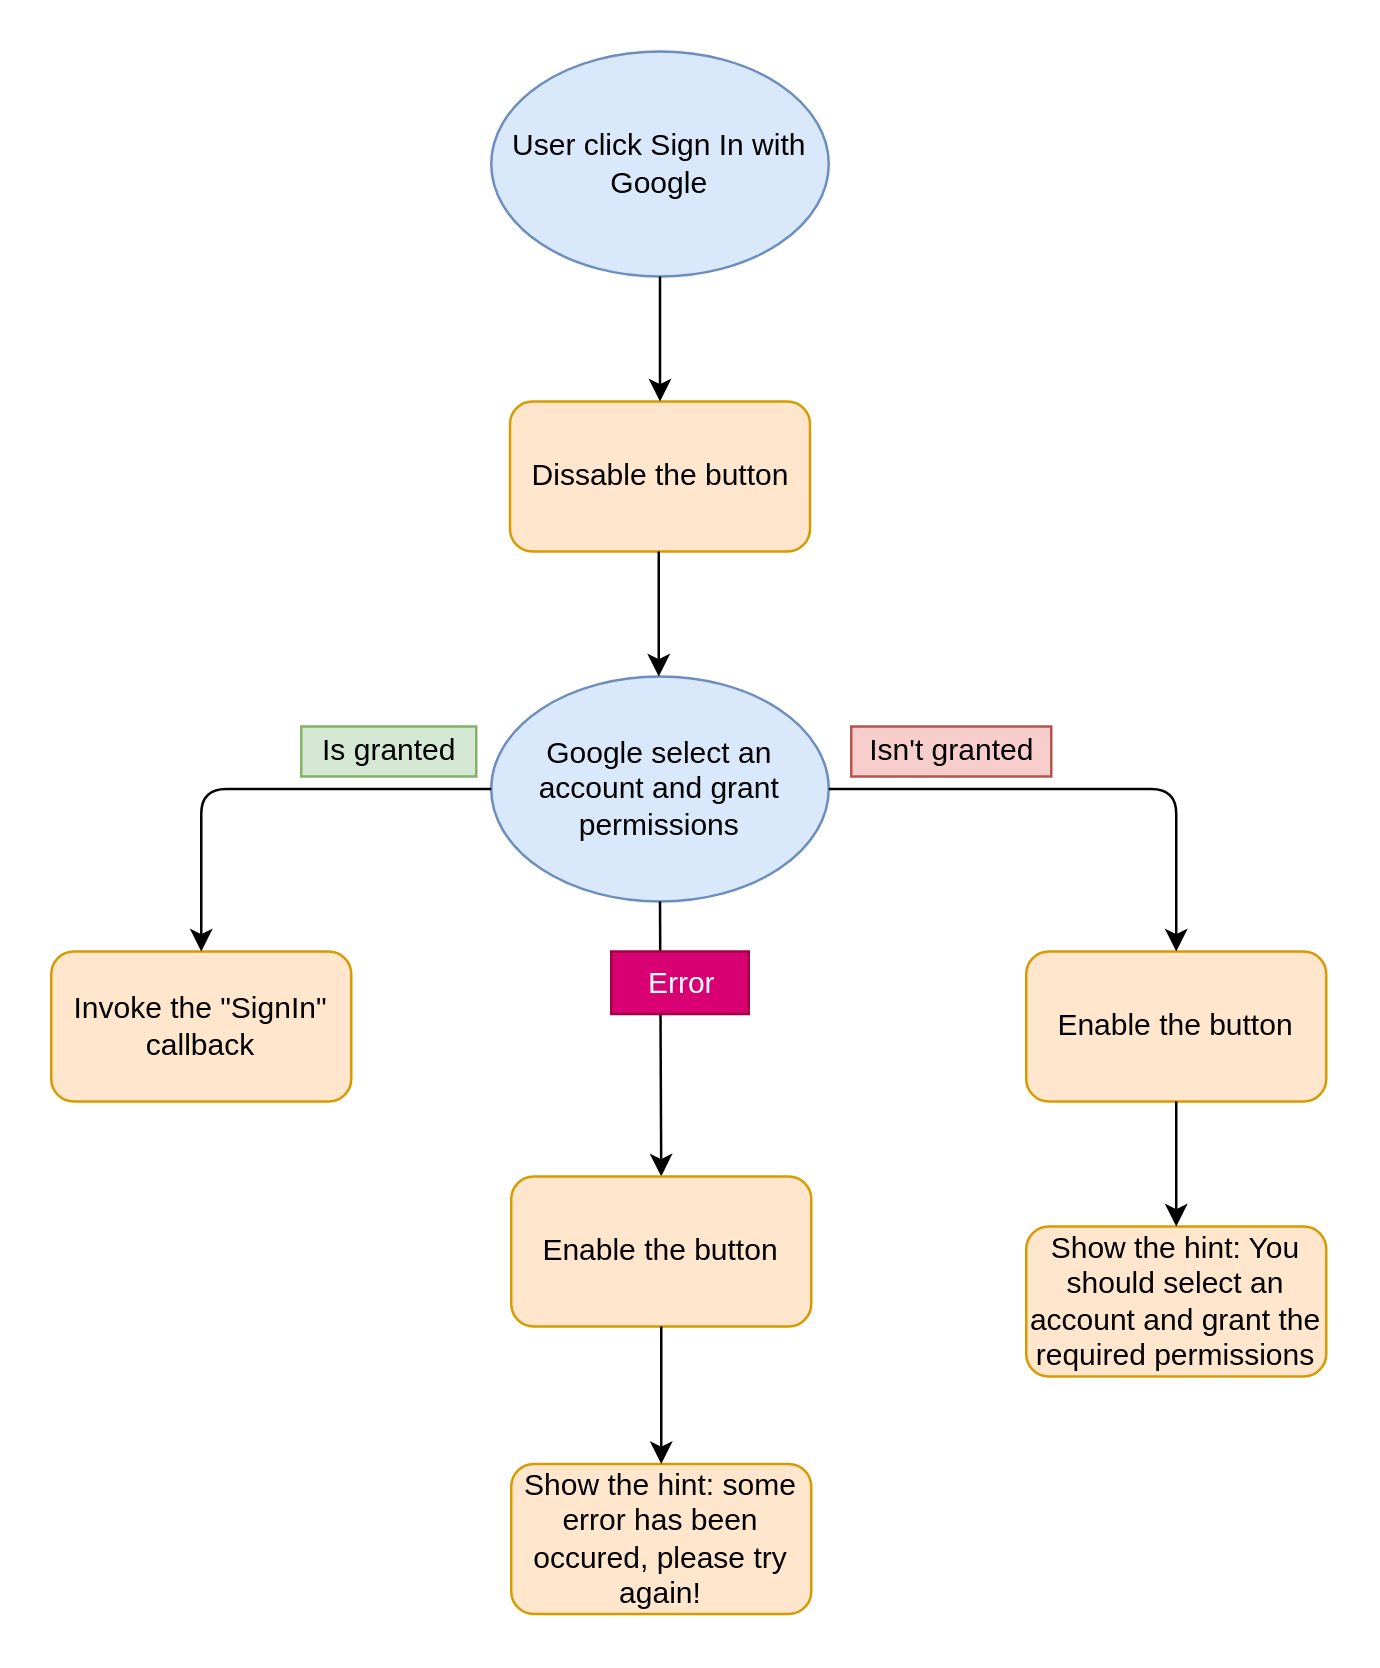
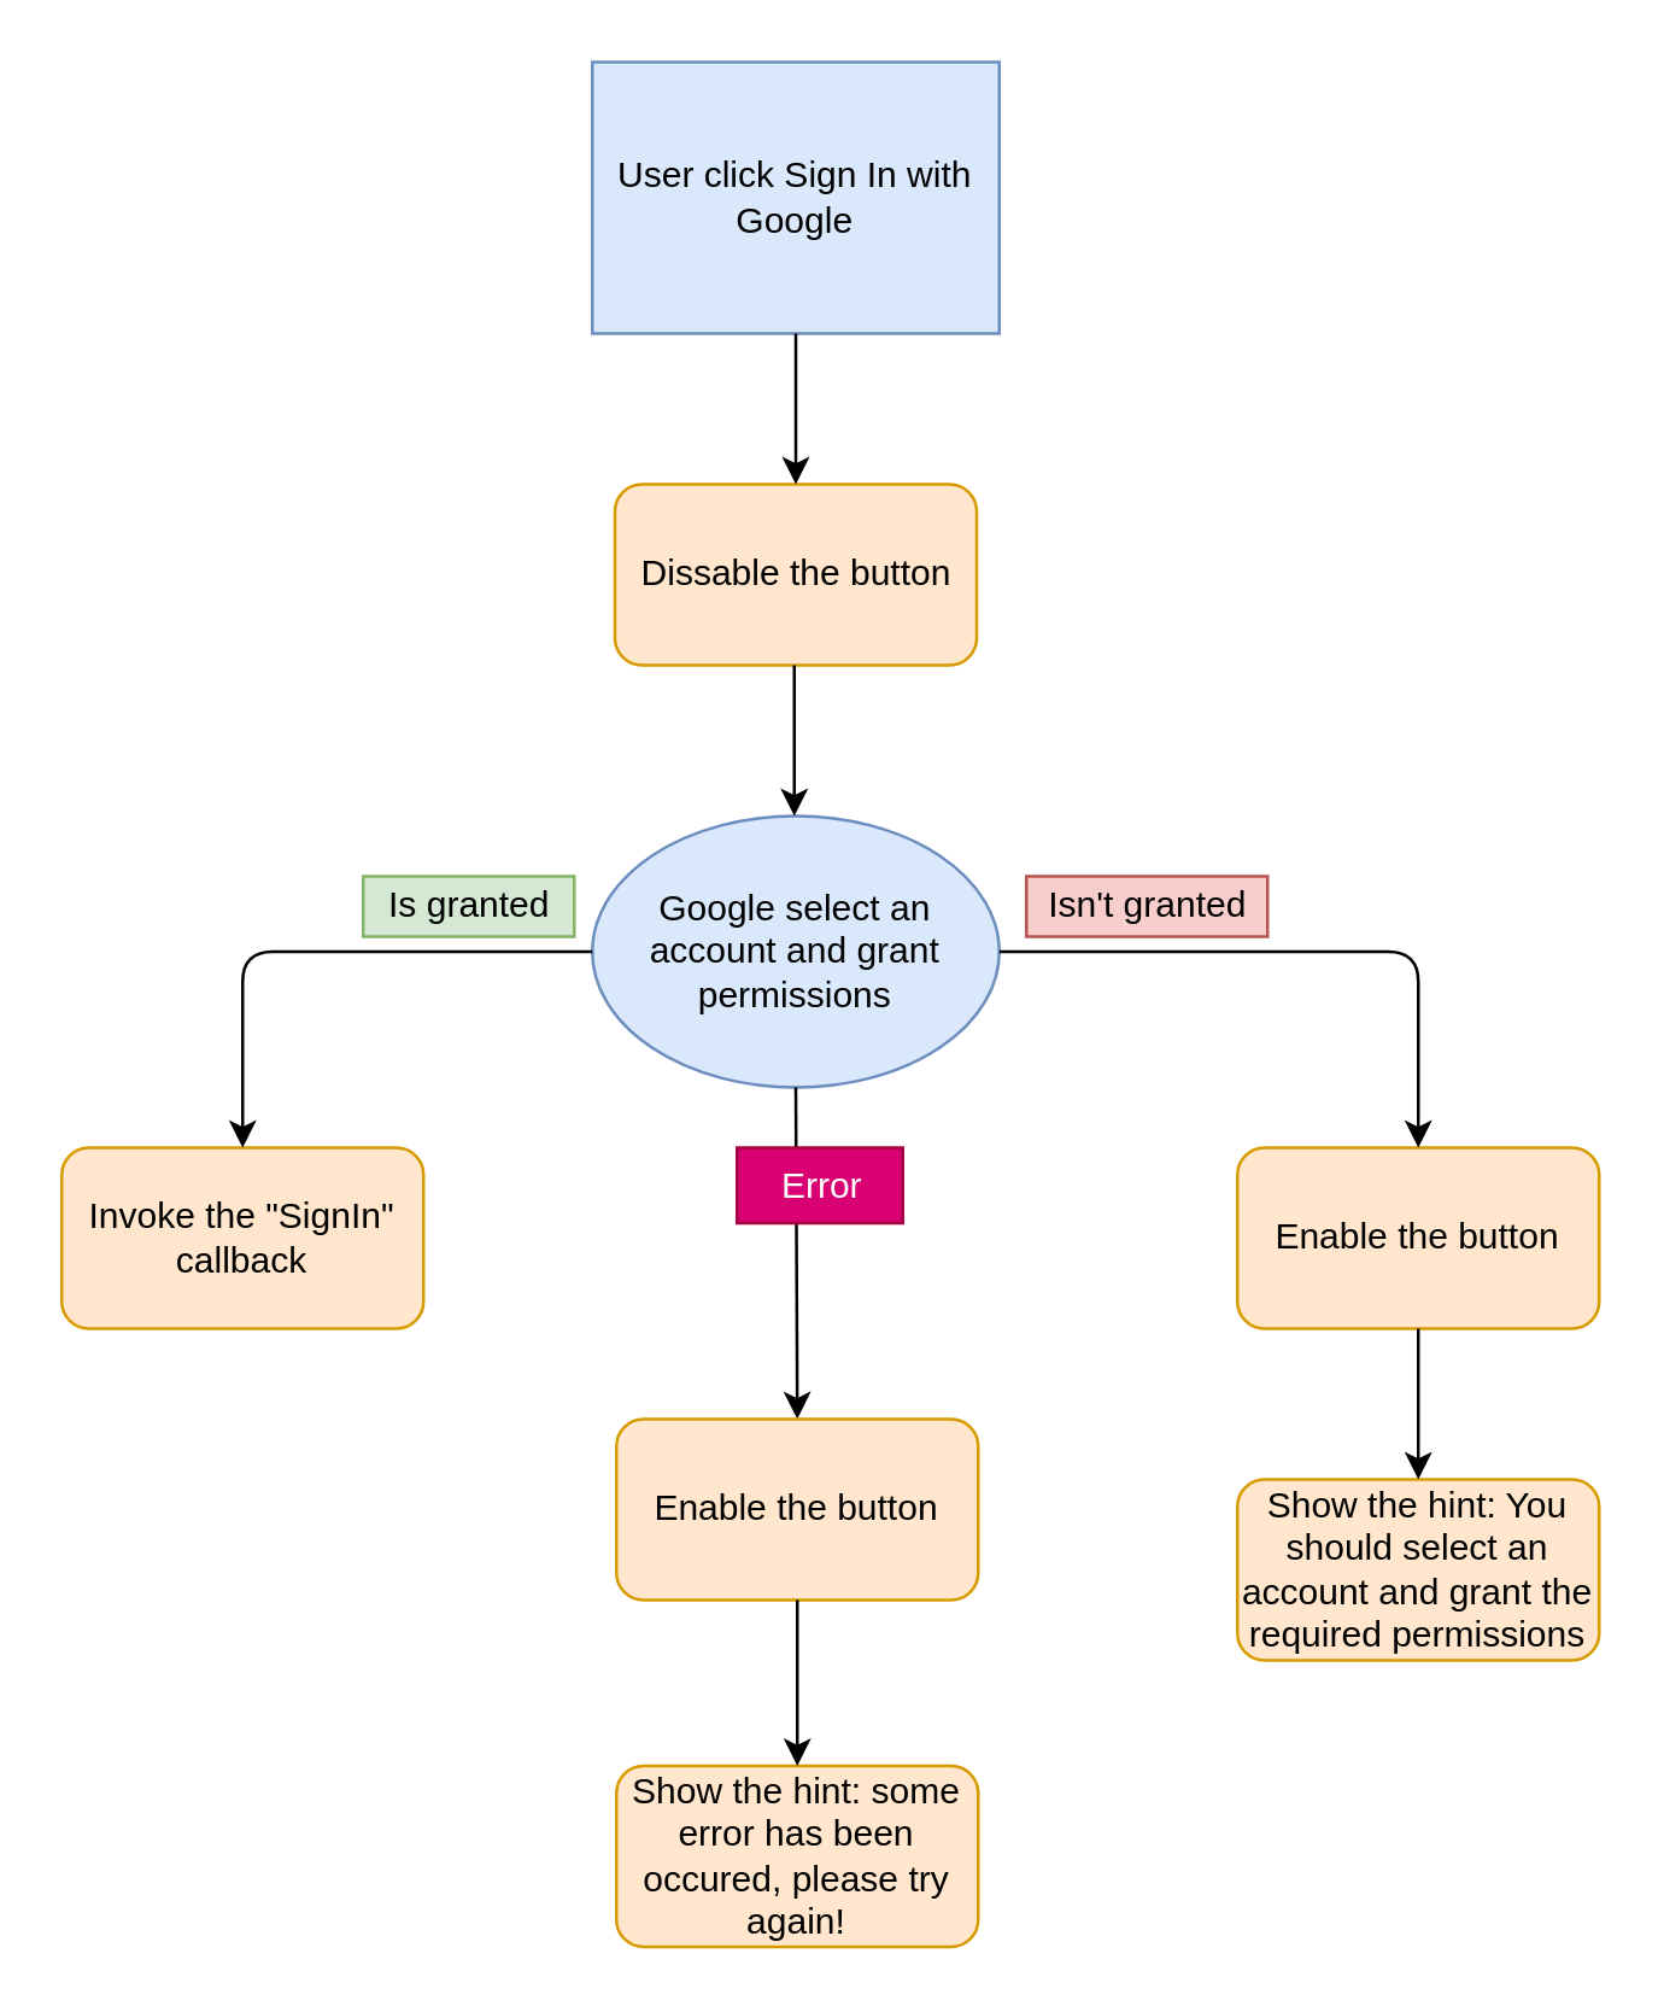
- <mxCell id="2" value="User click Sign In with Google" style="ellipse;whiteSpace=wrap;html=1;fillColor=#dae8fc;strokeColor=#6c8ebf;" vertex="1" parent="1"><mxGeometry x="196" y="20" width="135" height="90" as="geometry" /></mxCell>
+ <mxCell id="2" value="User click Sign In with Google" style="whiteSpace=wrap;html=1;fillColor=#dae8fc;strokeColor=#6c8ebf;rounded=0;" vertex="1" parent="1"><mxGeometry x="196" y="20" width="135" height="90" as="geometry" /></mxCell>
